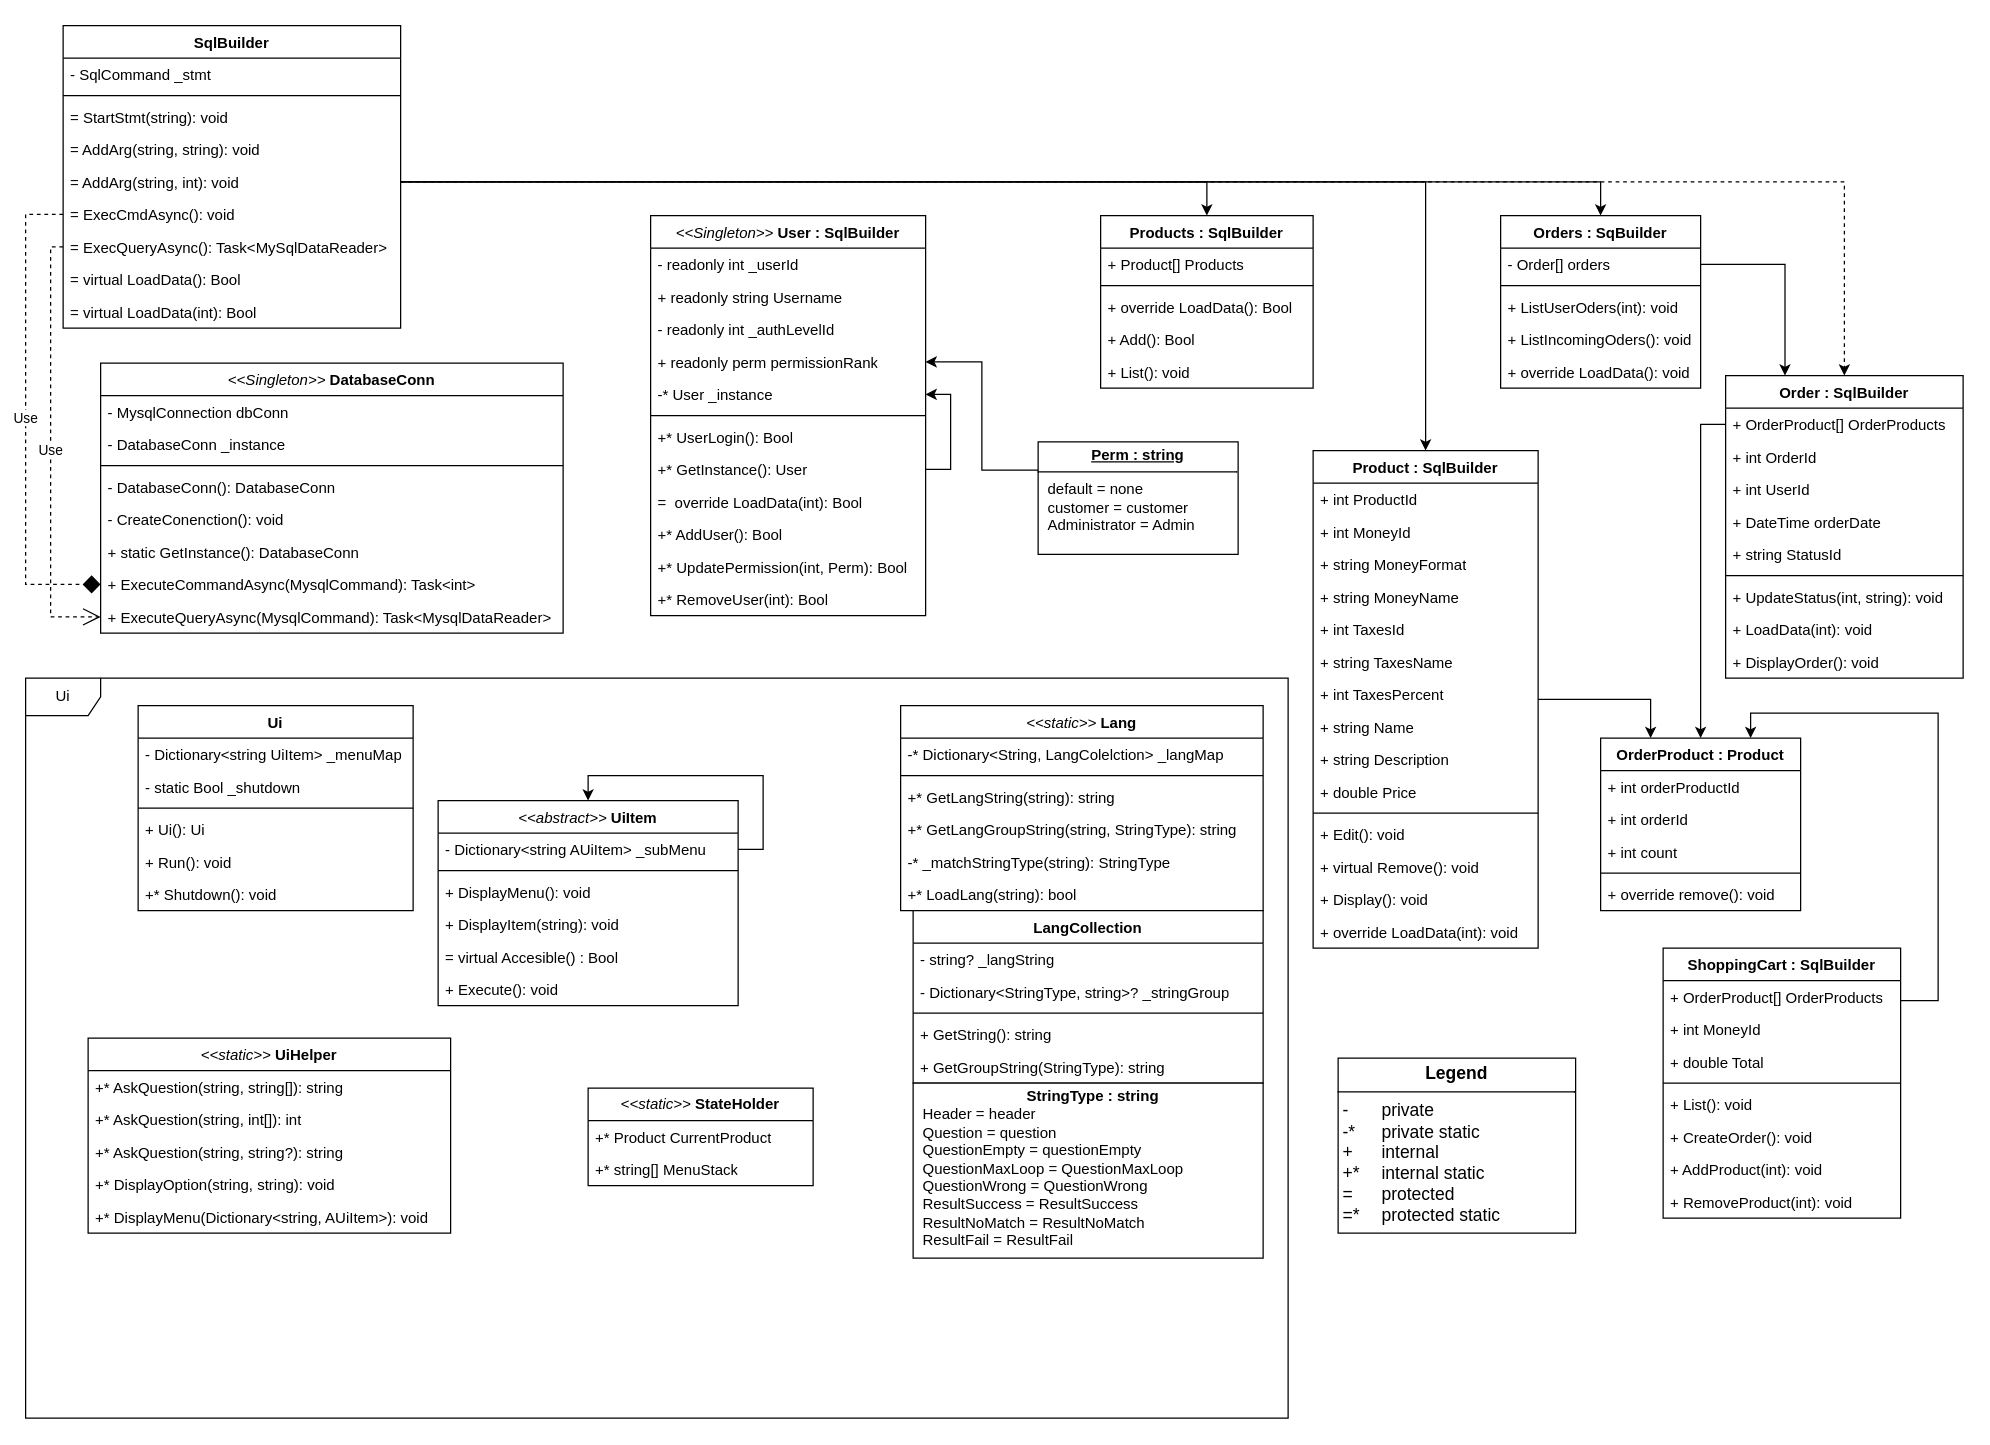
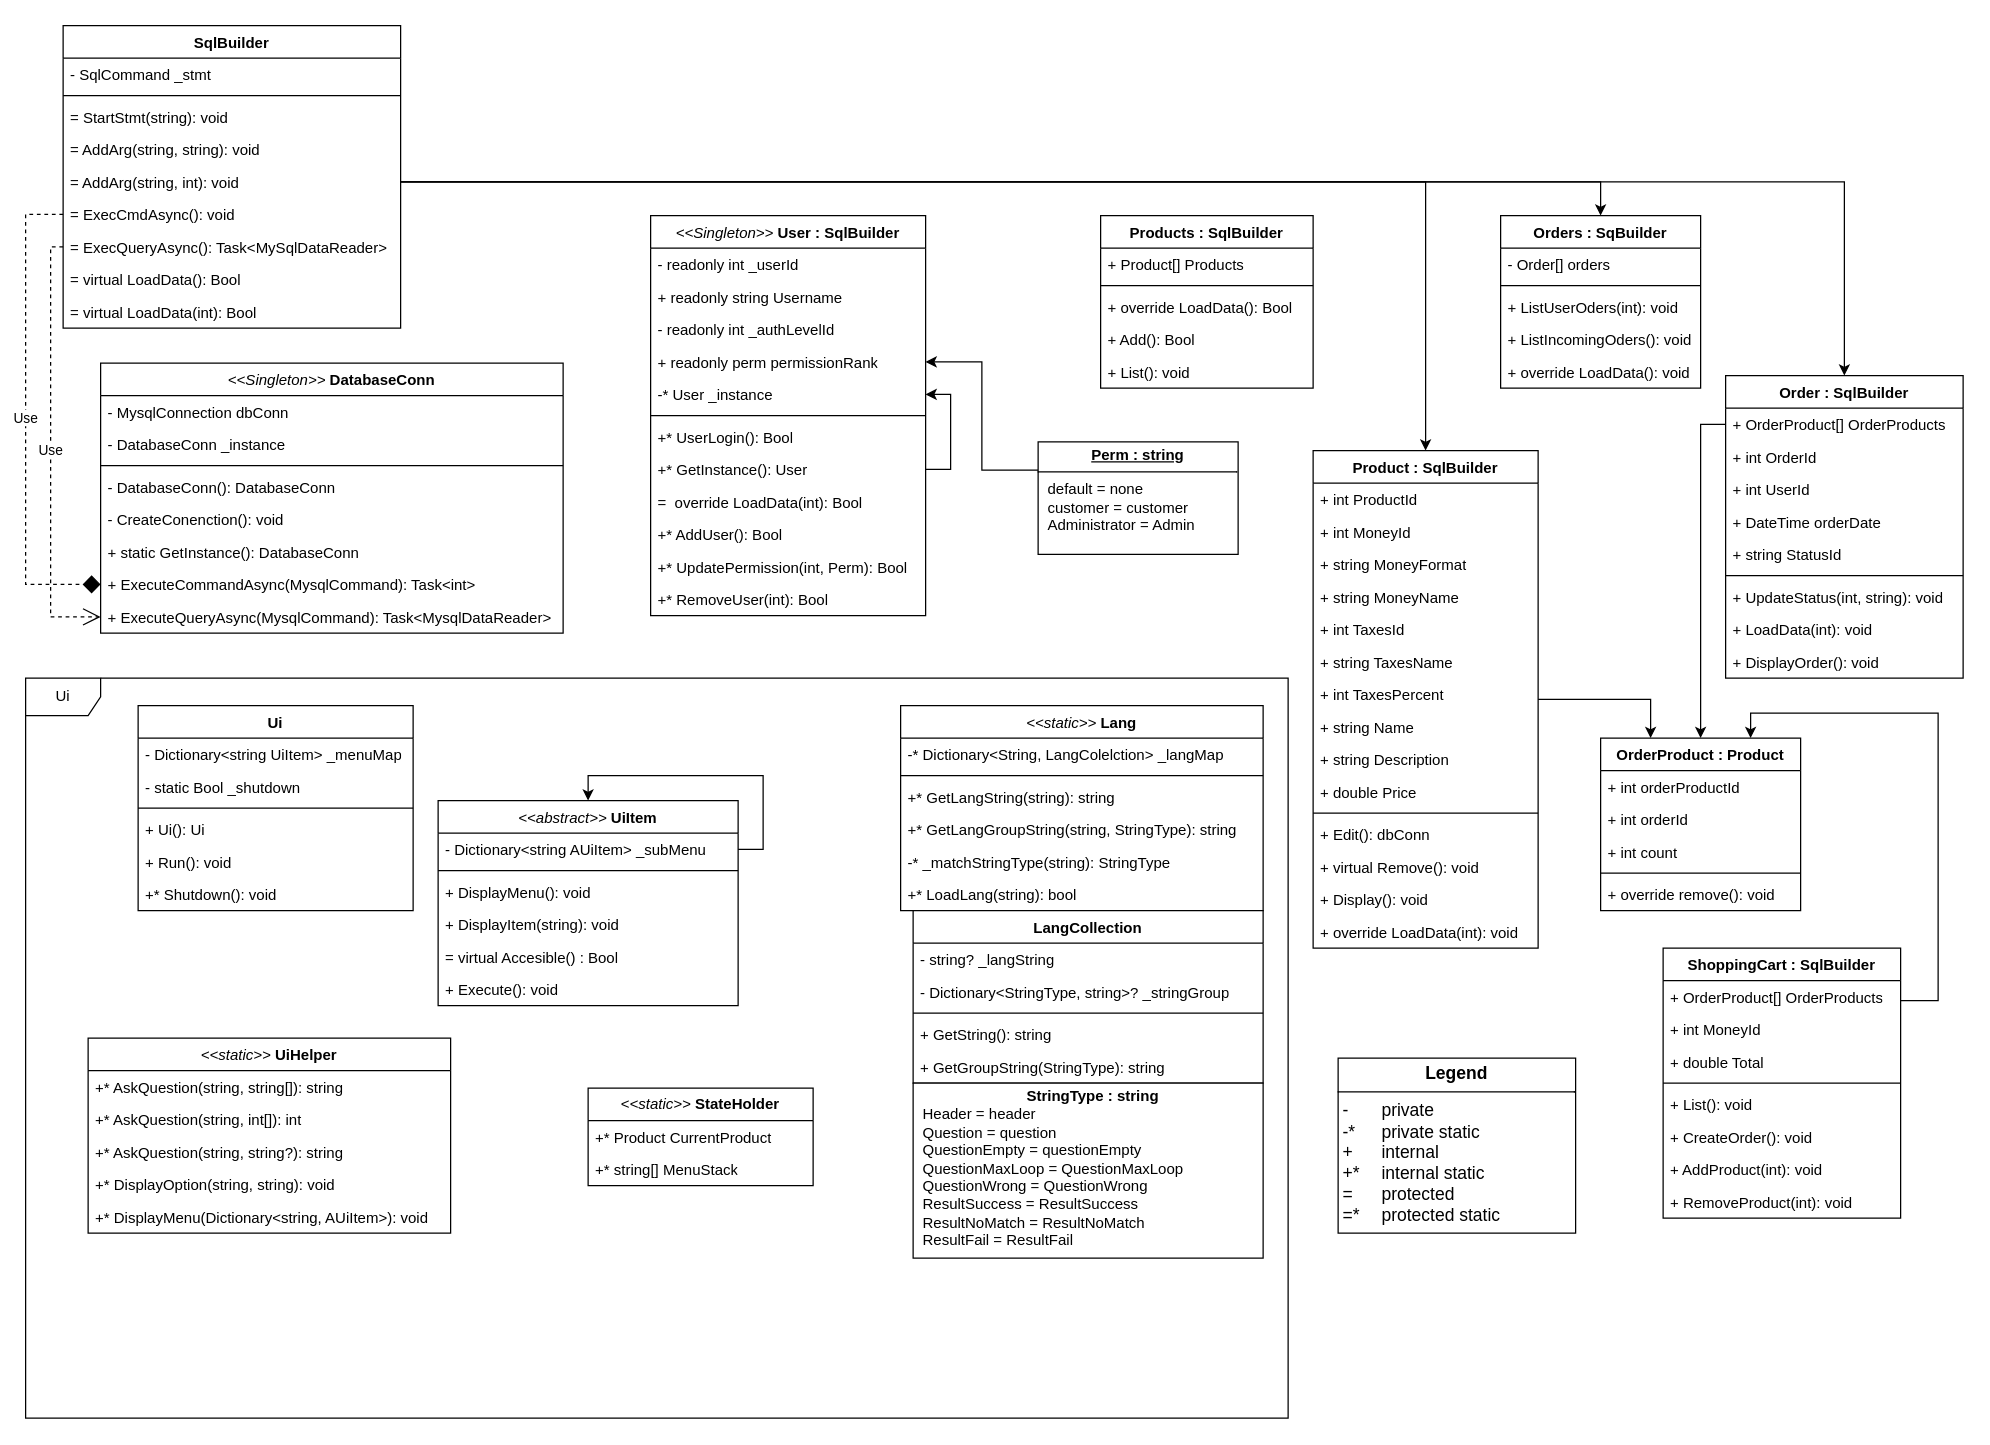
- <mxCell id="85" style="edgeStyle=orthogonalEdgeStyle;rounded=0;orthogonalLoop=1;jettySize=auto;html=1;exitX=1;exitY=0.5;exitDx=0;exitDy=0;entryX=0.5;entryY=0;entryDx=0;entryDy=0;dashed=1;" parent="1" source="27" target="74" edge="1"><mxGeometry relative="1" as="geometry" /></mxCell>
+ <mxCell id="85" style="edgeStyle=orthogonalEdgeStyle;rounded=0;orthogonalLoop=1;jettySize=auto;html=1;exitX=1;exitY=0.5;exitDx=0;exitDy=0;entryX=0.5;entryY=0;entryDx=0;entryDy=0;" parent="1" source="27" target="74" edge="1"><mxGeometry relative="1" as="geometry" /></mxCell>
- <mxCell id="32" style="edgeStyle=orthogonalEdgeStyle;rounded=0;orthogonalLoop=1;jettySize=auto;html=1;entryX=0.5;entryY=0;entryDx=0;entryDy=0;" parent="1" source="27" target="16" edge="1"><mxGeometry relative="1" as="geometry" /></mxCell>
- <mxCell id="84" style="edgeStyle=orthogonalEdgeStyle;rounded=0;orthogonalLoop=1;jettySize=auto;html=1;exitX=1;exitY=0.5;exitDx=0;exitDy=0;entryX=0.25;entryY=0;entryDx=0;entryDy=0;" parent="1" source="69" target="74" edge="1"><mxGeometry relative="1" as="geometry" /></mxCell>
- <mxCell id="46" value="+ Edit(): void" style="text;strokeColor=none;fillColor=none;align=left;verticalAlign=top;spacingLeft=4;spacingRight=4;overflow=hidden;rotatable=0;points=[[0,0.5],[1,0.5]];portConstraint=eastwest;whiteSpace=wrap;html=1;" parent="34" vertex="1"><mxGeometry y="294" width="180" height="26" as="geometry" /></mxCell>
+ <mxCell id="46" value="+ Edit(): dbConn" style="text;strokeColor=none;fillColor=none;align=left;verticalAlign=top;spacingLeft=4;spacingRight=4;overflow=hidden;rotatable=0;points=[[0,0.5],[1,0.5]];portConstraint=eastwest;whiteSpace=wrap;html=1;" parent="34" vertex="1"><mxGeometry y="294" width="180" height="26" as="geometry" /></mxCell>
